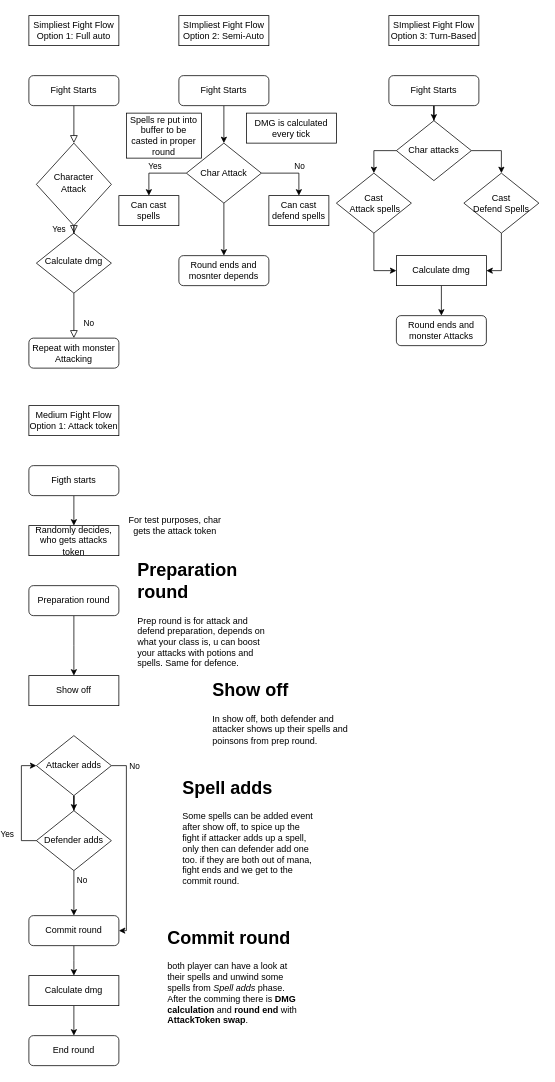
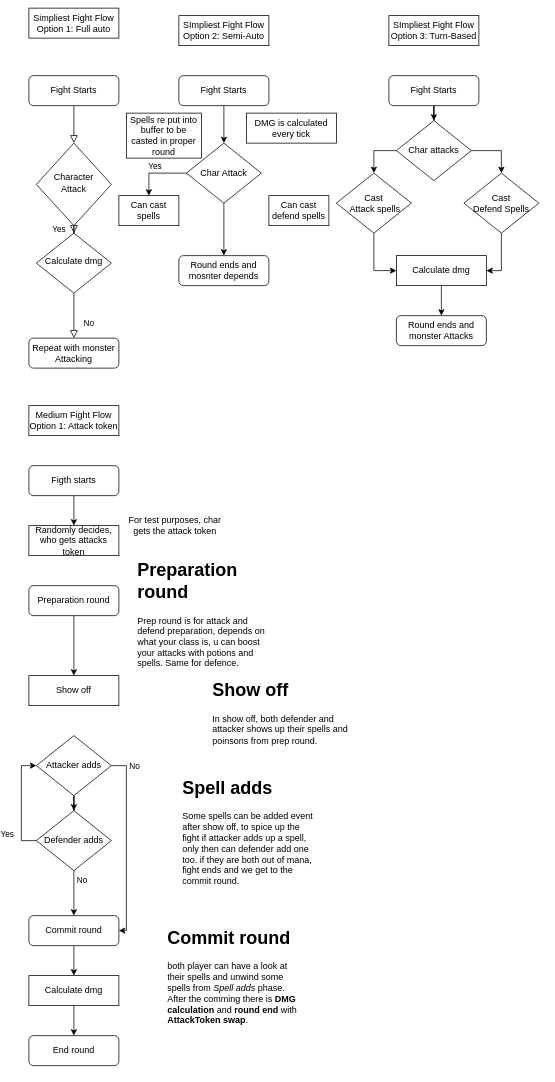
- <mxCell id="9" value="Simpliest Fight Flow&lt;br&gt;Option 1: Full auto" style="rounded=0;whiteSpace=wrap;html=1;" vertex="1" parent="1"><mxGeometry x="30" width="120" height="40" as="geometry" y="20" /></mxCell>
+ <mxCell id="9" value="Simpliest Fight Flow&lt;br&gt;Option 1: Full auto" style="rounded=0;whiteSpace=wrap;html=1;" vertex="1" parent="1"><mxGeometry x="30" y="10" width="120" height="40" as="geometry" /></mxCell>
- <mxCell id="15" style="edgeStyle=orthogonalEdgeStyle;rounded=0;orthogonalLoop=1;jettySize=auto;html=1;entryX=0.5;entryY=0;entryDx=0;entryDy=0;" edge="1" parent="1" source="18" target="20"><mxGeometry relative="1" as="geometry" /></mxCell>
- <mxCell id="16" value="No" style="edgeLabel;html=1;align=center;verticalAlign=middle;resizable=0;points=[];" vertex="1" connectable="0" parent="15"><mxGeometry x="0.092" y="1" relative="1" as="geometry"><mxPoint x="6" y="-9" as="offset" /></mxGeometry></mxCell>
